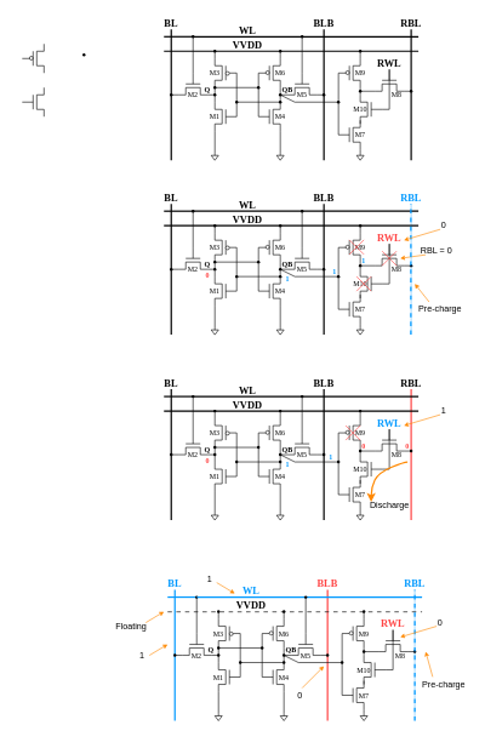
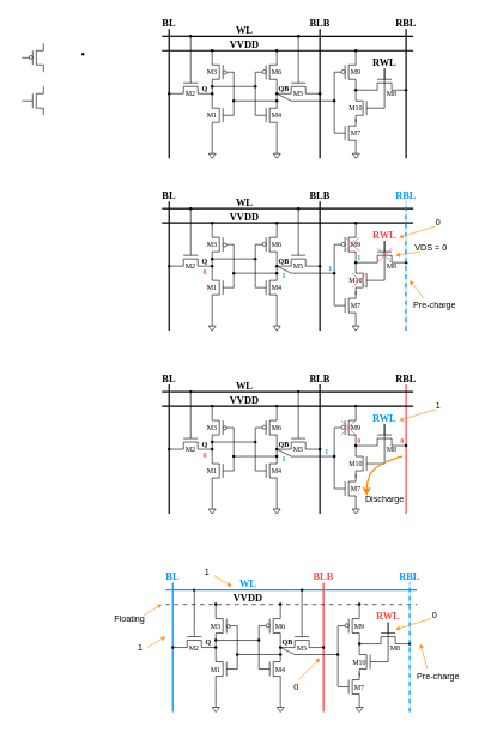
- <mxCell id="692" value="RBL = 0" style="text;html=1;align=center;verticalAlign=middle;whiteSpace=wrap;rounded=0;" vertex="1" parent="1"><mxGeometry x="565" y="335" width="70" height="20" as="geometry" /></mxCell>
+ <mxCell id="692" value="VDS = 0" style="text;html=1;align=center;verticalAlign=middle;whiteSpace=wrap;rounded=0;" vertex="1" parent="1"><mxGeometry x="565" y="335" width="70" height="20" as="geometry" /></mxCell>
